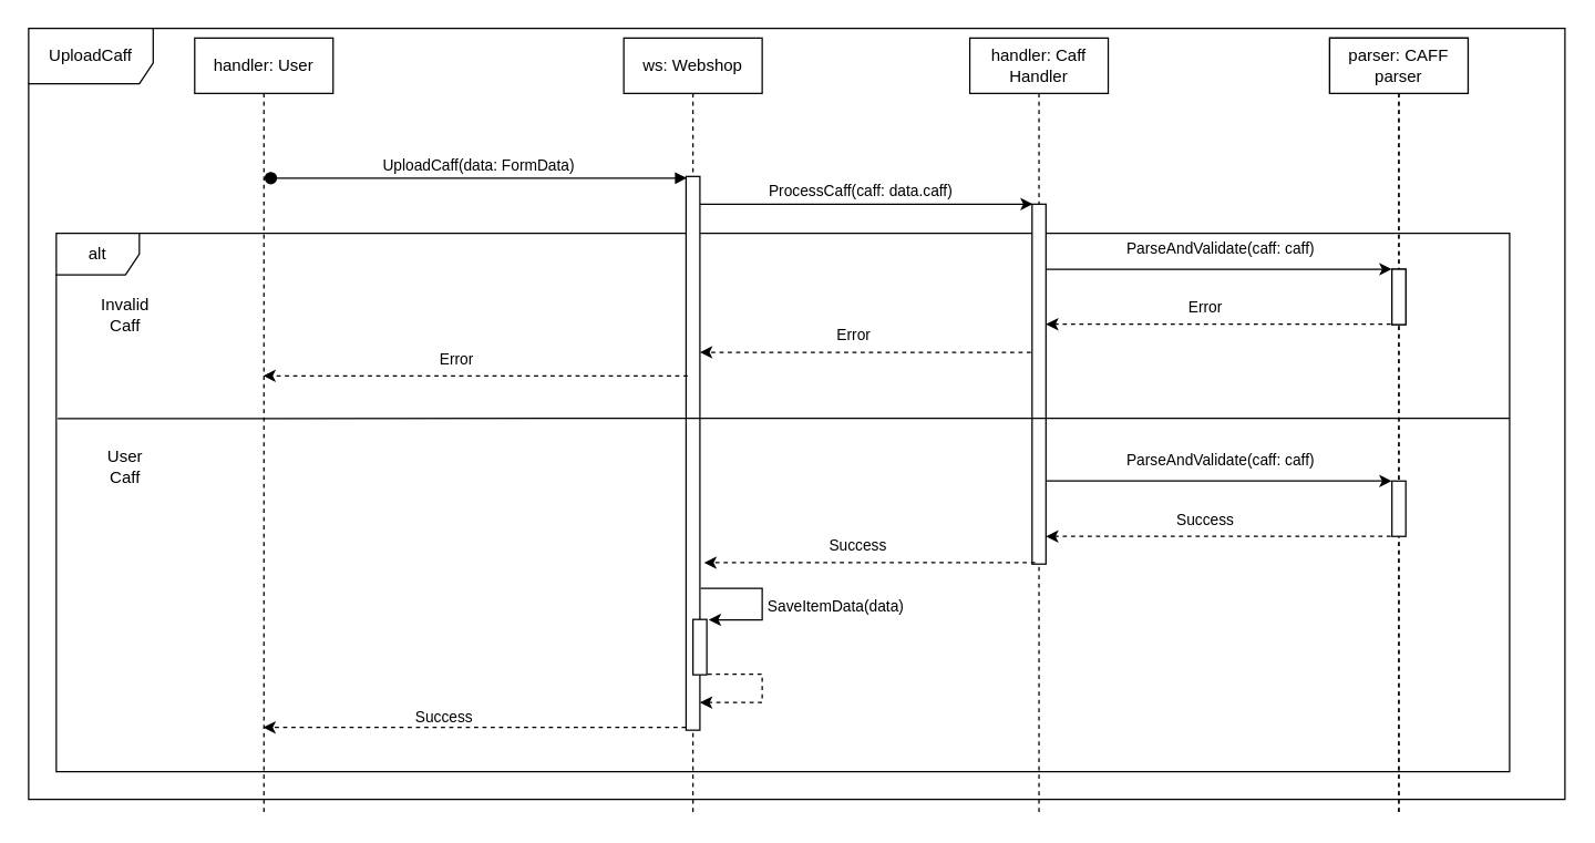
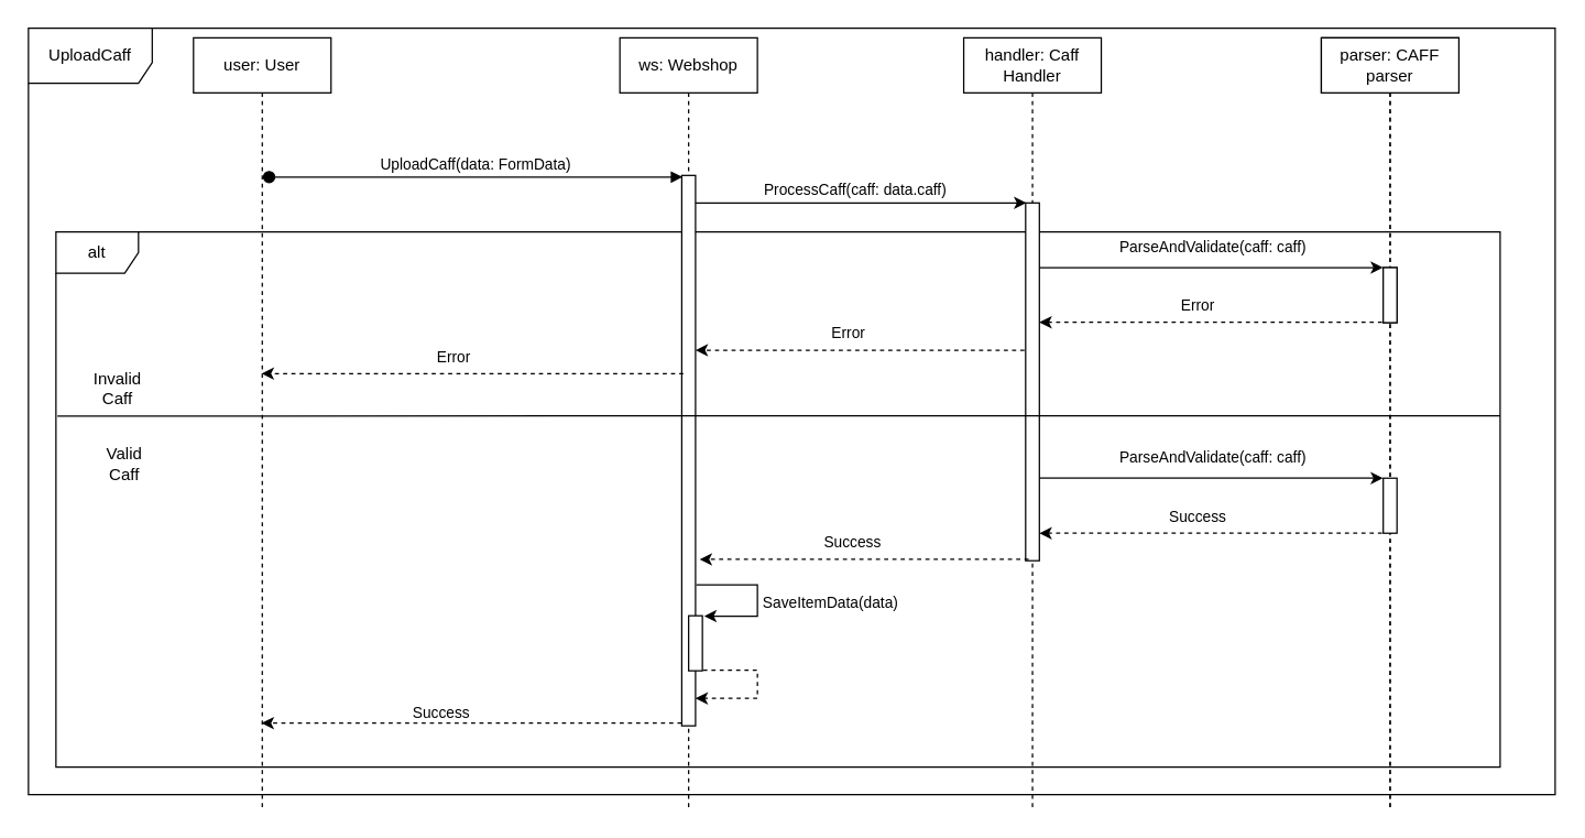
- <mxCell id="4" value="handler: User" style="shape=umlLifeline;perimeter=lifelinePerimeter;whiteSpace=wrap;html=1;container=1;collapsible=0;recursiveResize=0;outlineConnect=0;" parent="1" vertex="1"><mxGeometry x="140" y="27" width="100" height="560" as="geometry" /></mxCell>
+ <mxCell id="4" value="user: User" style="shape=umlLifeline;perimeter=lifelinePerimeter;whiteSpace=wrap;html=1;container=1;collapsible=0;recursiveResize=0;outlineConnect=0;" parent="1" vertex="1"><mxGeometry x="140" y="27" width="100" height="560" as="geometry" /></mxCell>
- <mxCell id="23" value="Invalid Caff" style="text;html=1;strokeColor=none;fillColor=none;align=center;verticalAlign=middle;whiteSpace=wrap;rounded=0;" vertex="1" parent="1"><mxGeometry x="70" y="217" width="40" height="20" as="geometry" /></mxCell>
+ <mxCell id="23" value="Invalid Caff" style="text;html=1;strokeColor=none;fillColor=none;align=center;verticalAlign=middle;whiteSpace=wrap;rounded=0;" vertex="1" parent="1"><mxGeometry x="65" y="272" width="40" height="20" as="geometry" /></mxCell>
- <mxCell id="24" value="User Caff" style="text;html=1;strokeColor=none;fillColor=none;align=center;verticalAlign=middle;whiteSpace=wrap;rounded=0;" vertex="1" parent="1"><mxGeometry x="70" y="327" width="40" height="20" as="geometry" /></mxCell>
+ <mxCell id="24" value="Valid Caff" style="text;html=1;strokeColor=none;fillColor=none;align=center;verticalAlign=middle;whiteSpace=wrap;rounded=0;" vertex="1" parent="1"><mxGeometry x="70" y="327" width="40" height="20" as="geometry" /></mxCell>
